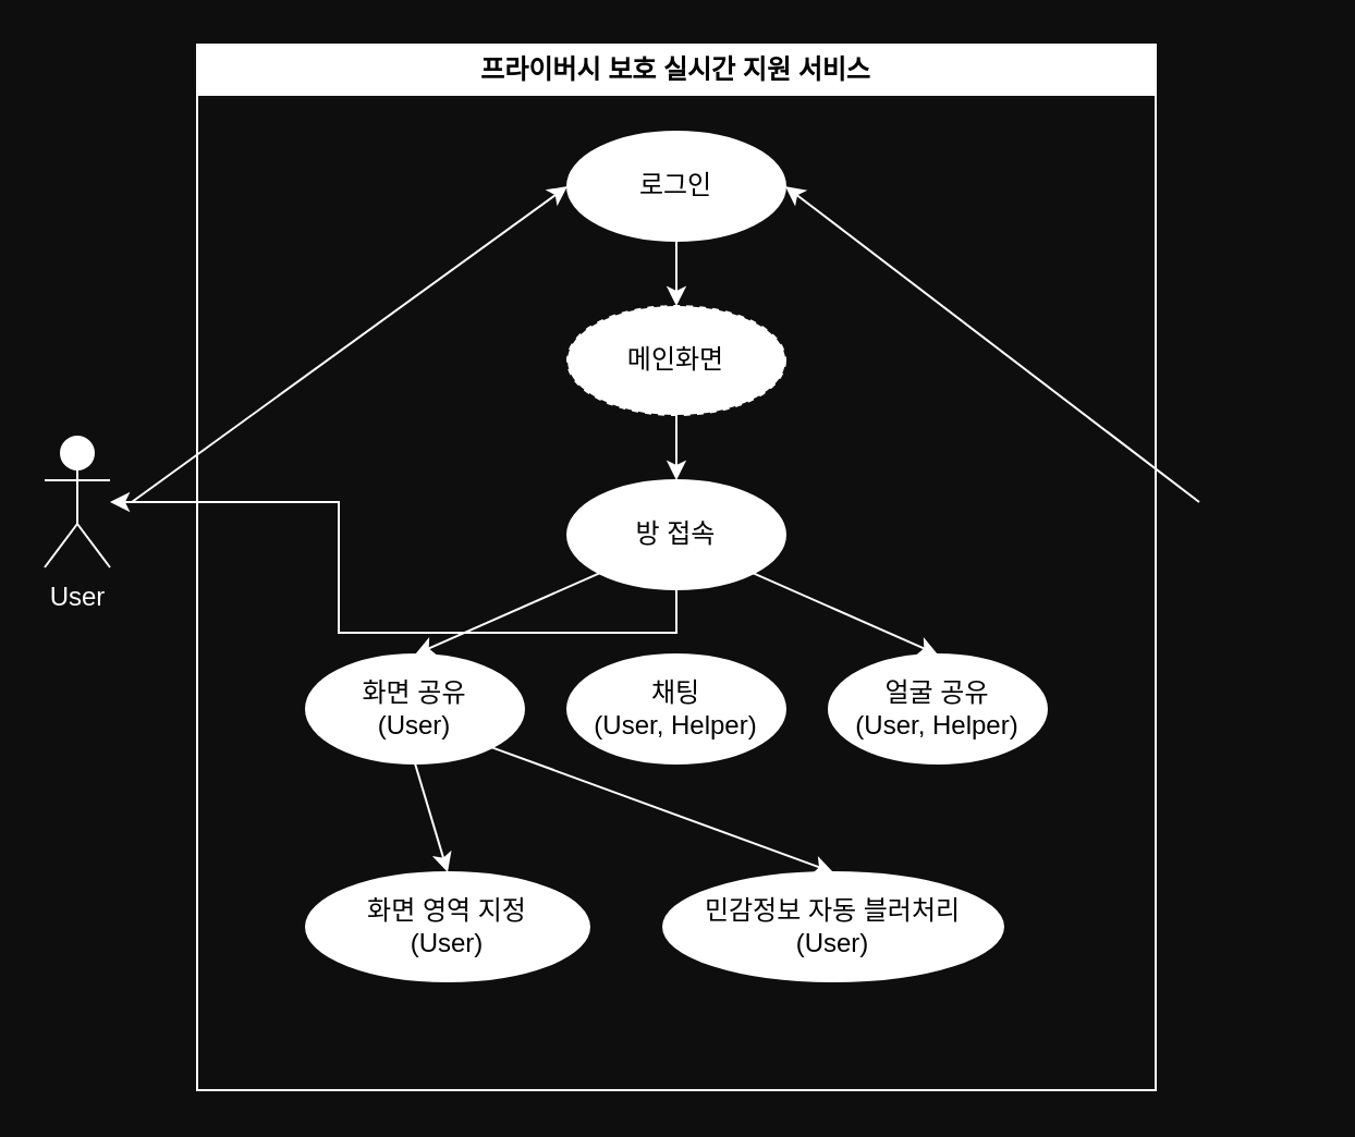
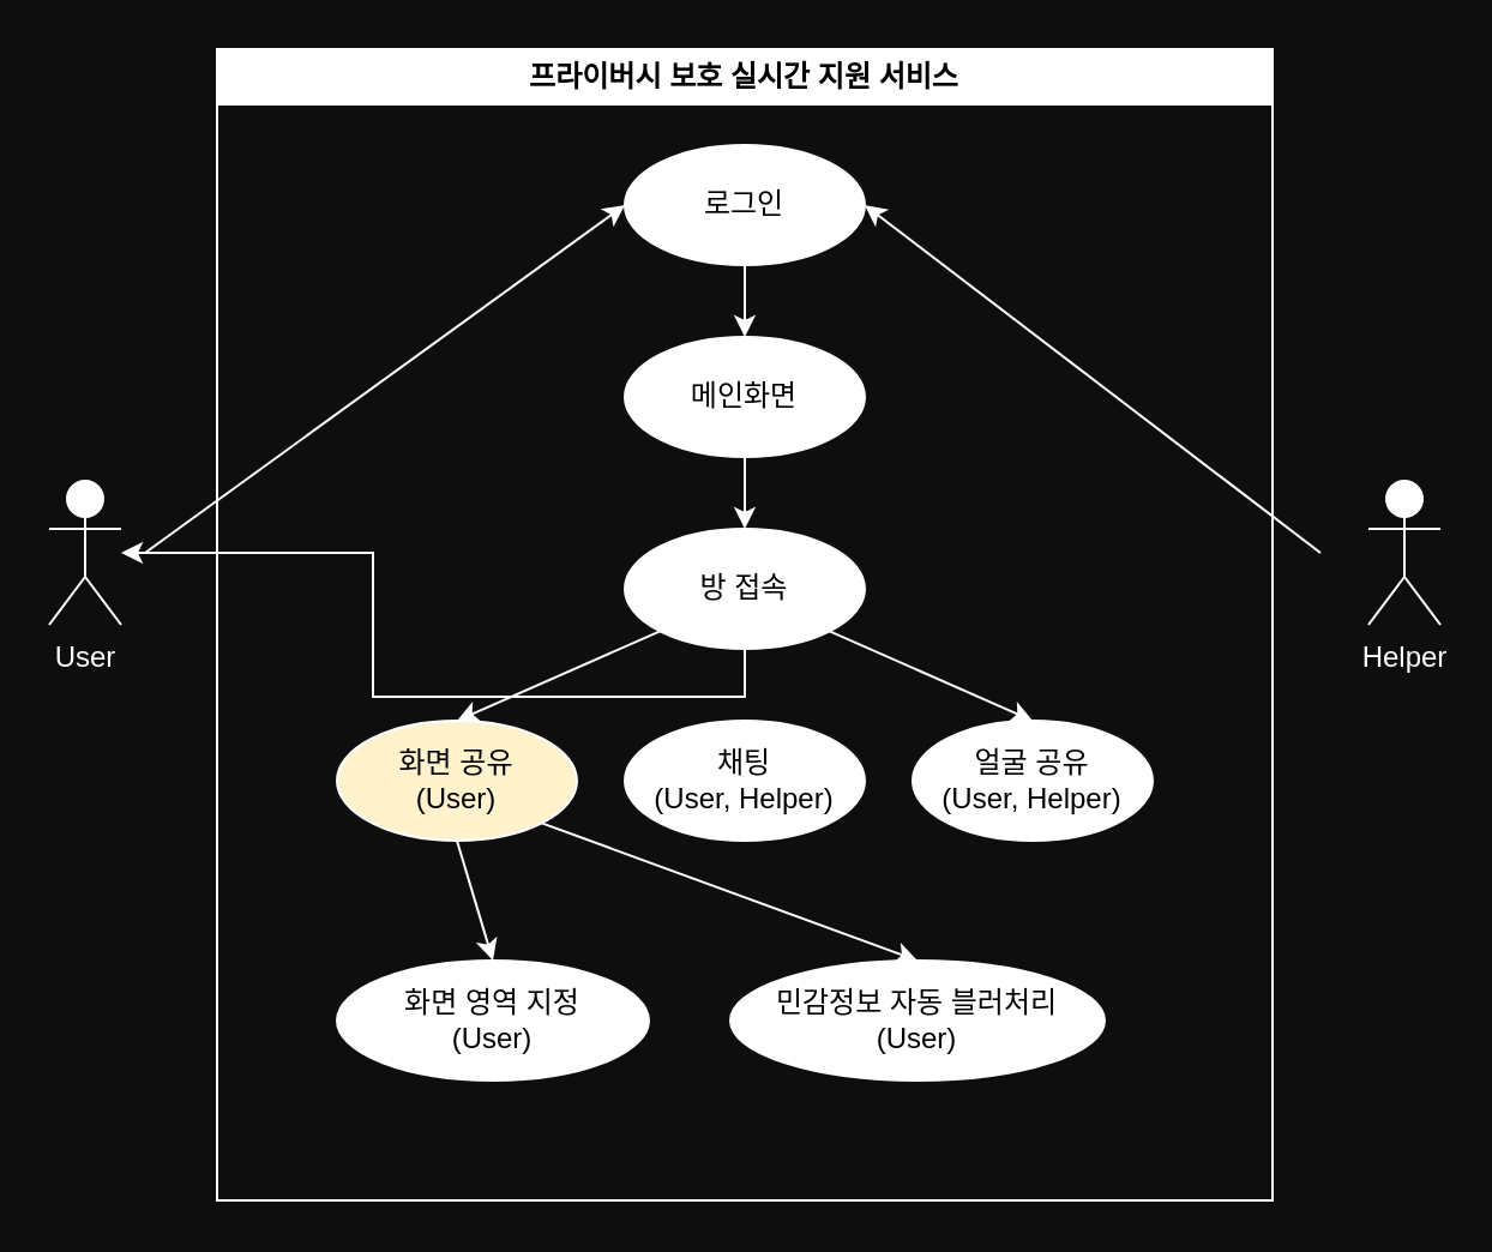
- <mxCell id="17" value="메인화면" style="ellipse;whiteSpace=wrap;html=1;strokeColor=#FFFFFF;fontColor=#000000;dashed=1;" vertex="1" parent="5"><mxGeometry x="170" y="120" width="100" height="50" as="geometry" /></mxCell>
+ <mxCell id="17" value="메인화면" style="ellipse;whiteSpace=wrap;html=1;strokeColor=#FFFFFF;fontColor=#000000;" vertex="1" parent="5"><mxGeometry x="170" y="120" width="100" height="50" as="geometry" /></mxCell>
+ <mxCell id="4" value="Helper" style="shape=umlActor;verticalLabelPosition=bottom;verticalAlign=top;html=1;outlineConnect=0;strokeColor=#FFFFFF;fontColor=#FFFFFF;" vertex="1" parent="1"><mxGeometry x="570" y="200" width="30" height="60" as="geometry" /></mxCell>
- <mxCell id="12" value="화면 공유&lt;div&gt;(User)&lt;/div&gt;" style="ellipse;whiteSpace=wrap;html=1;strokeColor=#FFFFFF;fontColor=#000000;" vertex="1" parent="5"><mxGeometry x="50" y="280" width="100" height="50" as="geometry" /></mxCell>
+ <mxCell id="12" value="화면 공유&lt;div&gt;(User)&lt;/div&gt;" style="ellipse;whiteSpace=wrap;html=1;strokeColor=#FFFFFF;fontColor=#000000;fillColor=#fff2cc;" vertex="1" parent="5"><mxGeometry x="50" y="280" width="100" height="50" as="geometry" /></mxCell>
